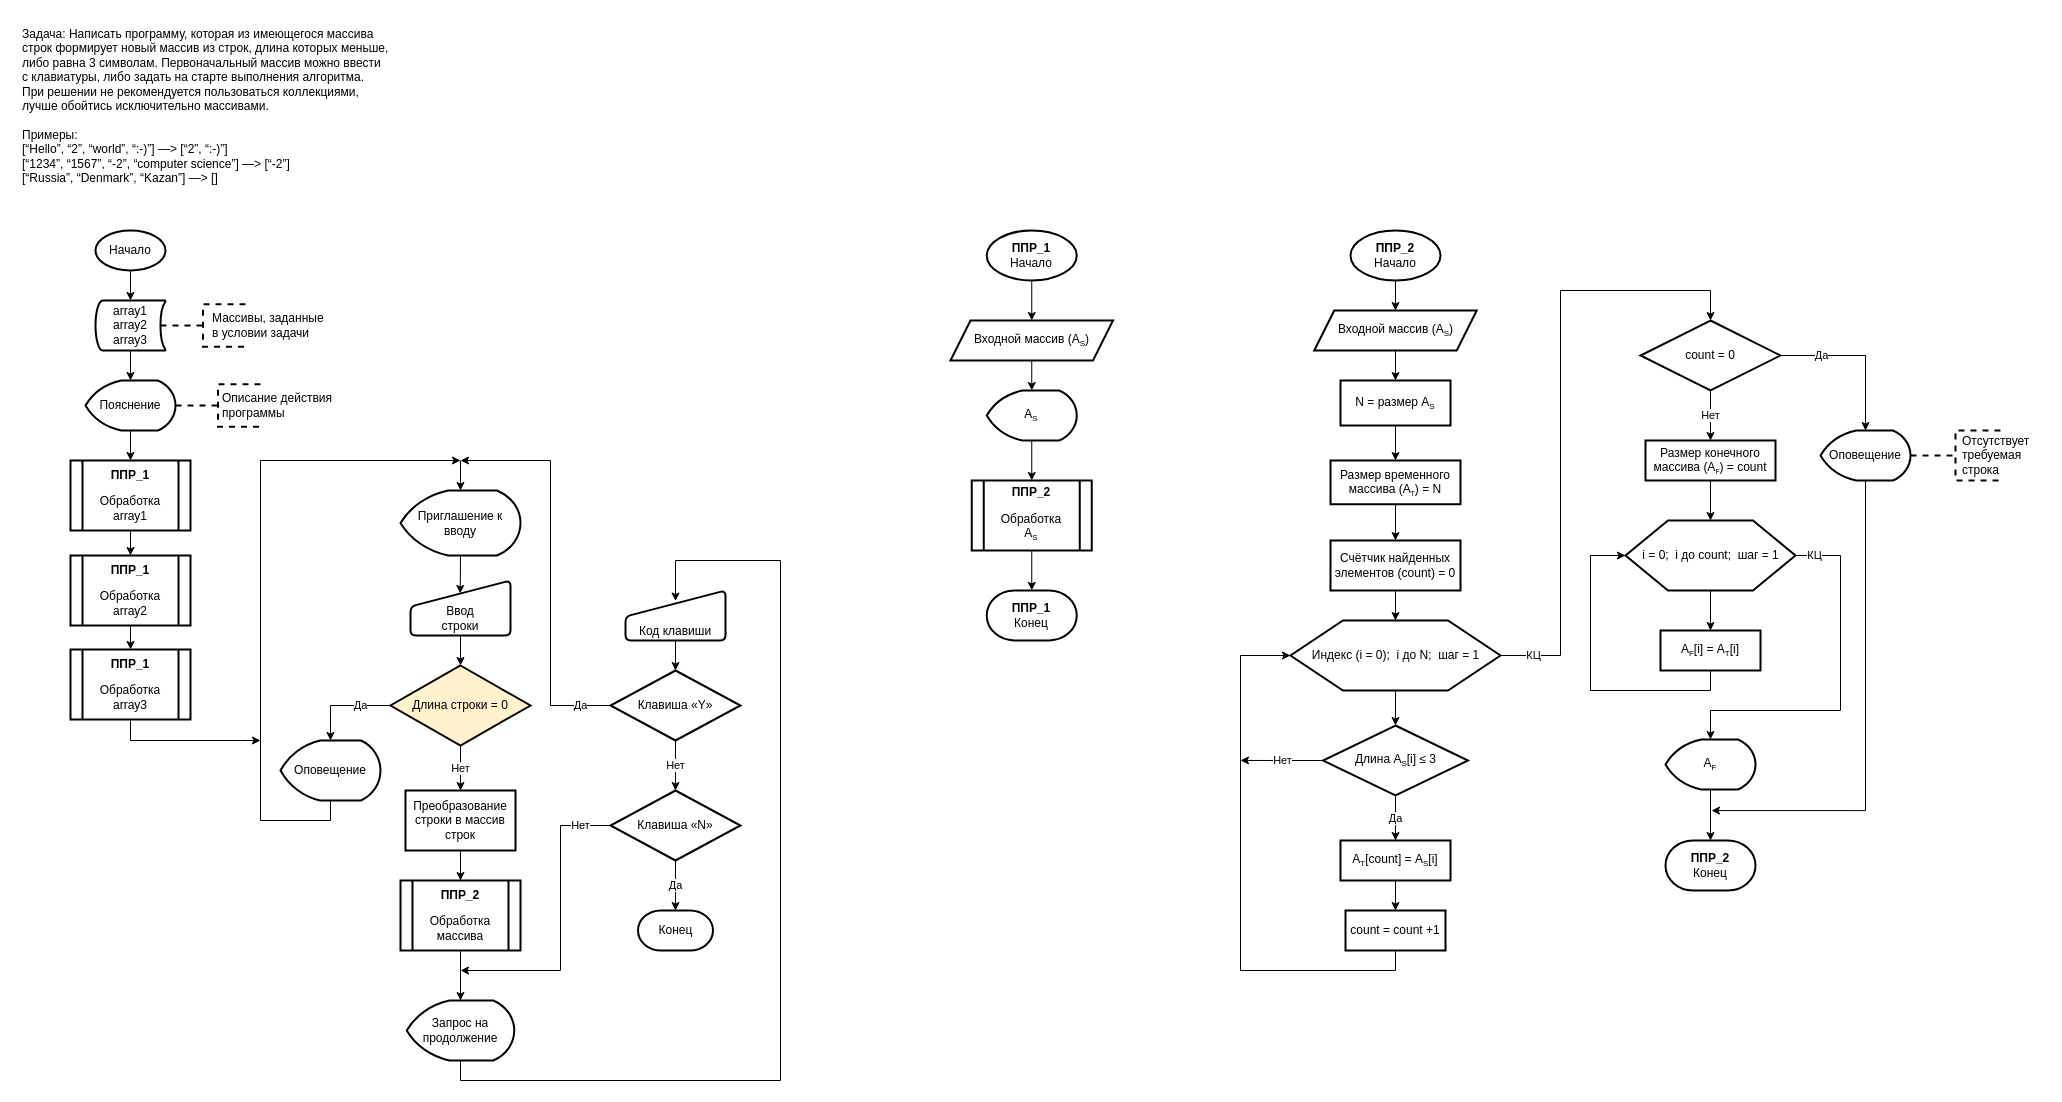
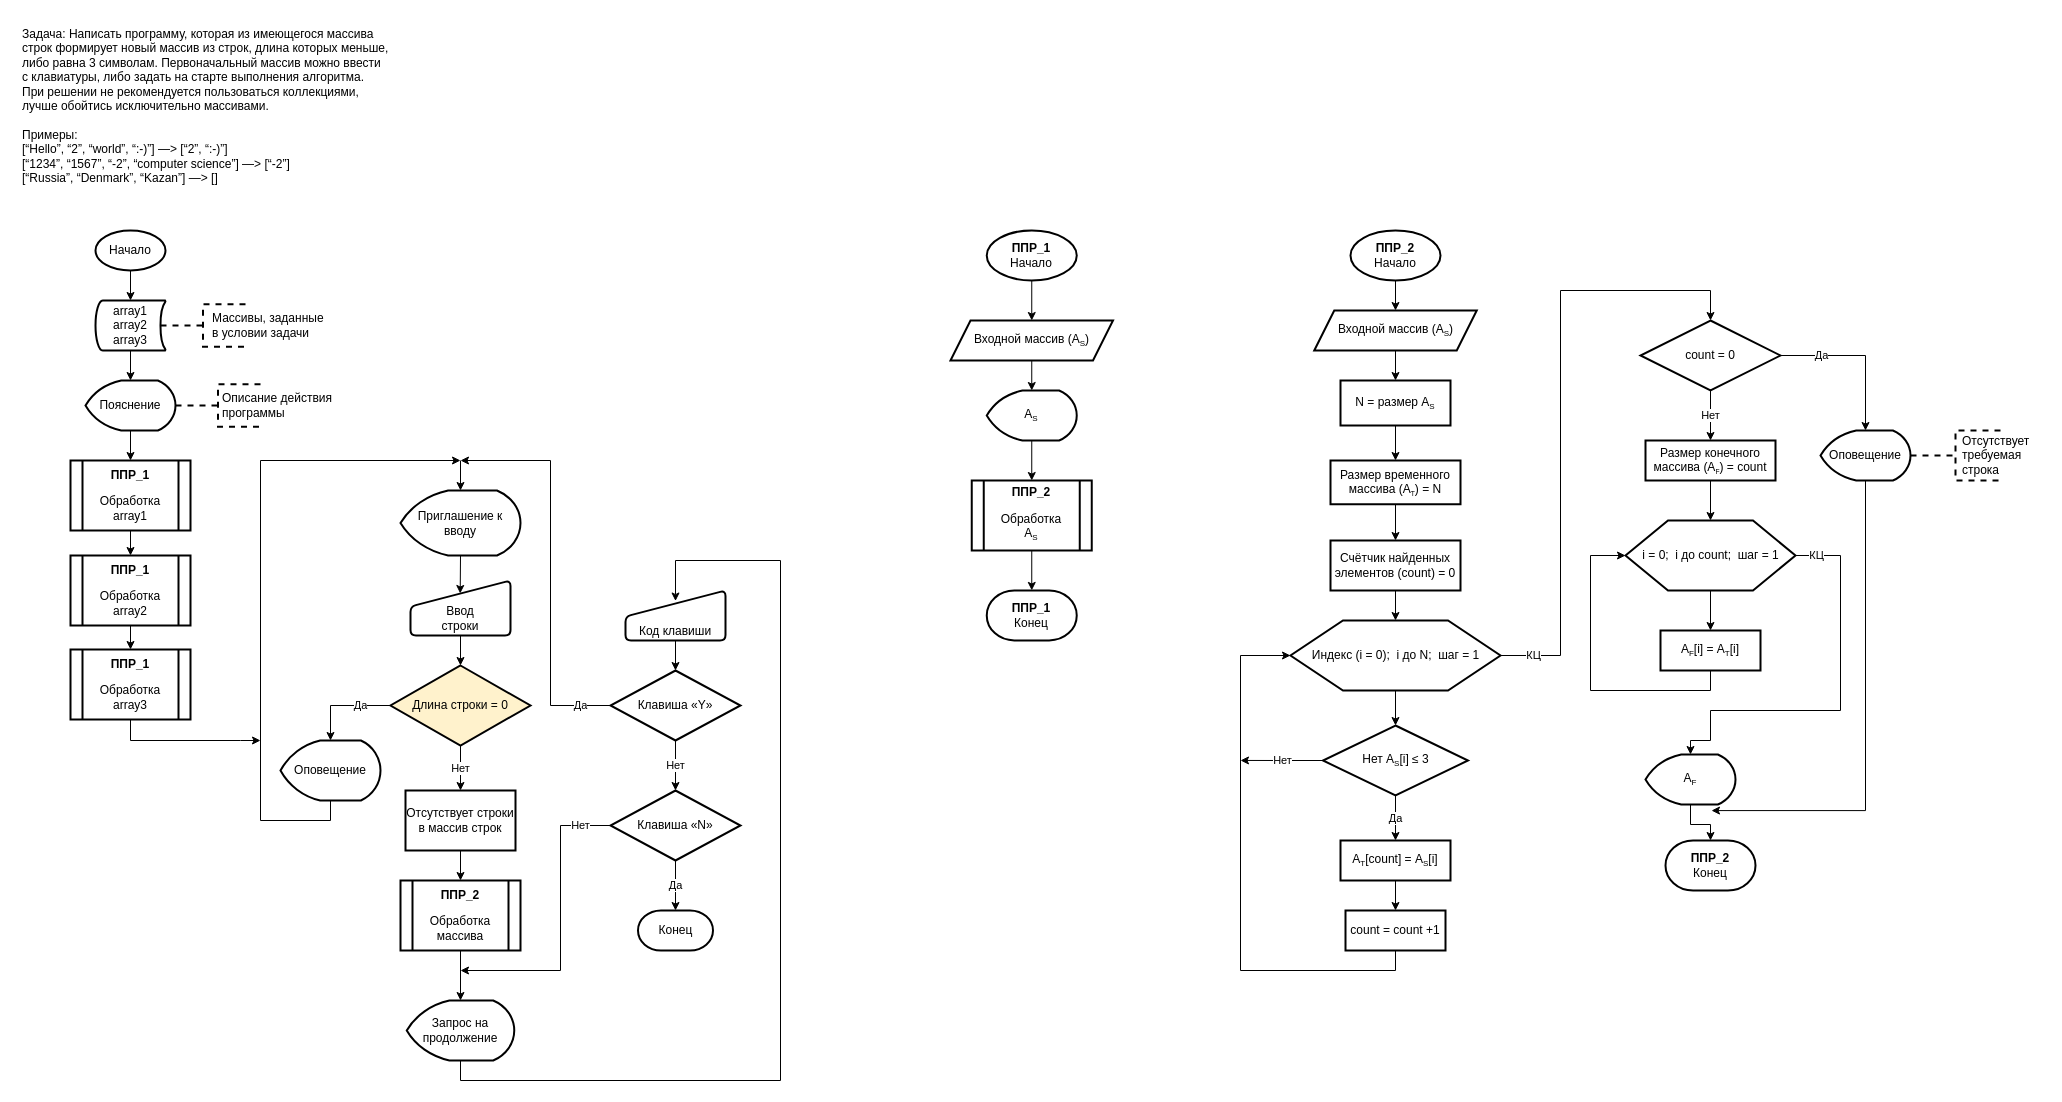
- <mxCell id="67" value="Длина A&lt;sub style=&quot;font-size: 8px;&quot;&gt;S&lt;/sub&gt;[i]&amp;nbsp;≤ 3" style="rhombus;whiteSpace=wrap;html=1;strokeWidth=2;" parent="1" vertex="1"><mxGeometry x="1322.5" y="725" width="145" height="70" as="geometry" /></mxCell>
+ <mxCell id="67" value="Нет A&lt;sub style=&quot;font-size: 8px;&quot;&gt;S&lt;/sub&gt;[i]&amp;nbsp;≤ 3" style="rhombus;whiteSpace=wrap;html=1;strokeWidth=2;" parent="1" vertex="1"><mxGeometry x="1322.5" y="725" width="145" height="70" as="geometry" /></mxCell>
- <mxCell id="48" value="A&lt;sub style=&quot;font-size: 8px;&quot;&gt;F&lt;/sub&gt;" style="strokeWidth=2;html=1;shape=mxgraph.flowchart.display;whiteSpace=wrap;" parent="1" vertex="1"><mxGeometry x="1665" y="739" width="90" height="50" as="geometry" /></mxCell>
+ <mxCell id="48" value="A&lt;sub style=&quot;font-size: 8px;&quot;&gt;F&lt;/sub&gt;" style="strokeWidth=2;html=1;shape=mxgraph.flowchart.display;whiteSpace=wrap;" parent="1" vertex="1"><mxGeometry x="1645" y="754" width="90" height="50" as="geometry" /></mxCell>
- <mxCell id="24" value="Преобразование строки в массив строк" style="rounded=1;whiteSpace=wrap;html=1;absoluteArcSize=1;arcSize=0;strokeWidth=2;" parent="1" vertex="1"><mxGeometry x="405" y="790" width="110" height="60" as="geometry" /></mxCell>
+ <mxCell id="24" value="Отсутствует строки в массив строк" style="rounded=1;whiteSpace=wrap;html=1;absoluteArcSize=1;arcSize=0;strokeWidth=2;" parent="1" vertex="1"><mxGeometry x="405" y="790" width="110" height="60" as="geometry" /></mxCell>
